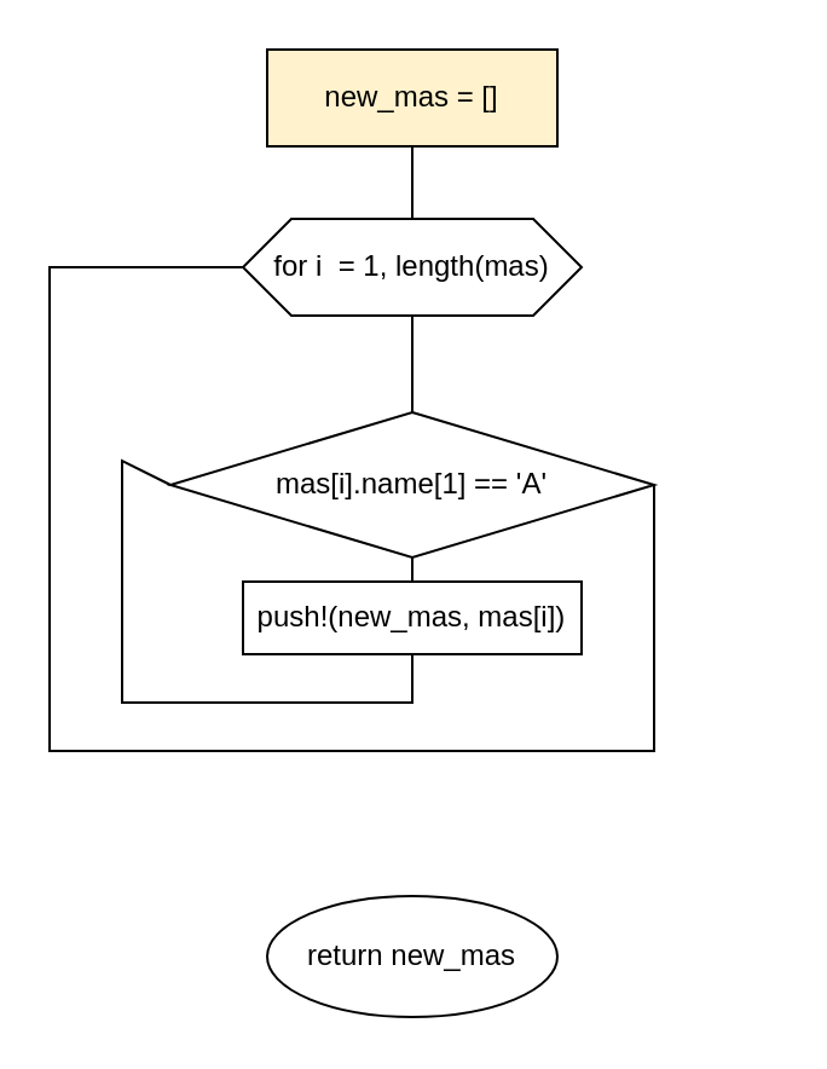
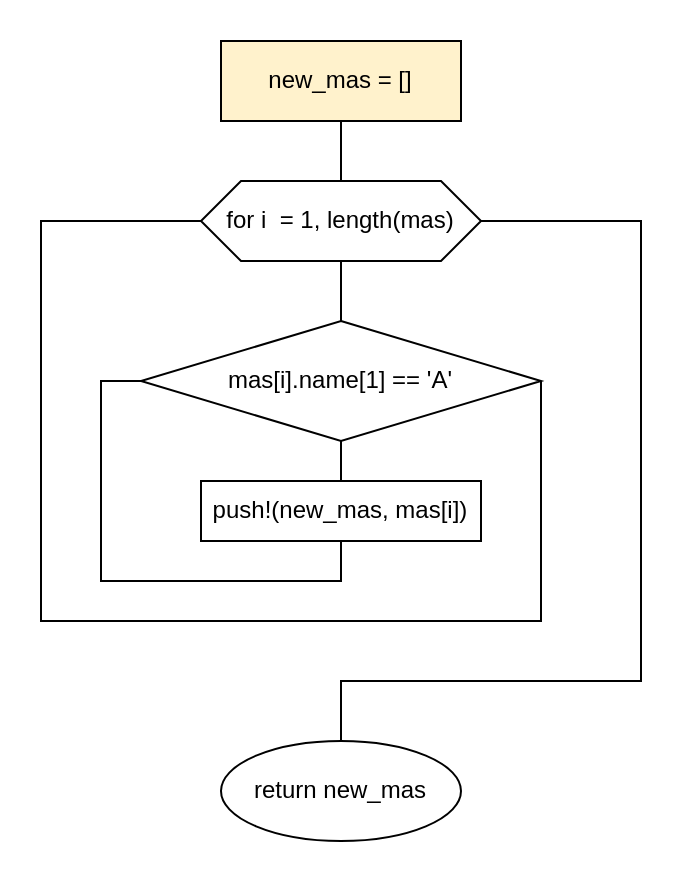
- <mxCell id="5" value="mas[i].name[1] == 'A'" style="rhombus;whiteSpace=wrap;html=1;" vertex="1" parent="1"><mxGeometry x="70" y="170" width="200" height="60" as="geometry" /></mxCell>
+ <mxCell id="5" value="mas[i].name[1] == 'A'" style="rhombus;whiteSpace=wrap;html=1;" vertex="1" parent="1"><mxGeometry x="70" y="160" width="200" height="60" as="geometry" /></mxCell>
+ <mxCell id="12" value="" style="endArrow=none;html=1;rounded=0;entryX=1;entryY=0.5;entryDx=0;entryDy=0;exitX=0.5;exitY=0;exitDx=0;exitDy=0;" edge="1" parent="1" source="11" target="3"><mxGeometry width="50" height="50" relative="1" as="geometry"><mxPoint x="180" y="250" as="sourcePoint" /><mxPoint x="230" y="200" as="targetPoint" /><Array as="points"><mxPoint x="170" y="340" /><mxPoint x="320" y="340" /><mxPoint x="320" y="110" /></Array></mxGeometry></mxCell>
